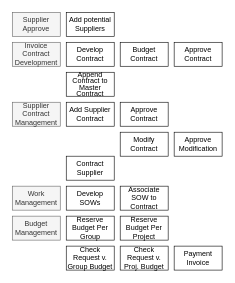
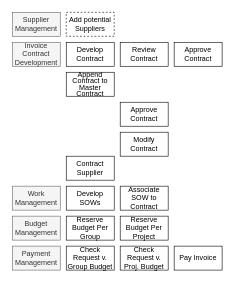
- <mxCell id="9" value="Supplier Approve" style="rounded=0;whiteSpace=wrap;html=1;fillColor=#f5f5f5;fontColor=#333333;strokeColor=#666666;" vertex="1" parent="1"><mxGeometry x="20" y="20" width="80" height="40" as="geometry" /></mxCell>
+ <mxCell id="9" value="Supplier Management" style="rounded=0;whiteSpace=wrap;html=1;fillColor=#f5f5f5;fontColor=#333333;strokeColor=#666666;" vertex="1" parent="1"><mxGeometry x="20" y="20" width="80" height="40" as="geometry" /></mxCell>
- <mxCell id="8" value="Add potential Suppliers" style="rounded=0;whiteSpace=wrap;html=1;" vertex="1" parent="1"><mxGeometry x="110" y="20" width="80" height="40" as="geometry" /></mxCell>
+ <mxCell id="8" value="Add potential Suppliers" style="rounded=0;whiteSpace=wrap;html=1;dashed=1;" vertex="1" parent="1"><mxGeometry x="110" y="20" width="80" height="40" as="geometry" /></mxCell>
- <mxCell id="17" value="Budget Contract" style="rounded=0;whiteSpace=wrap;html=1;" vertex="1" parent="1"><mxGeometry x="200" y="70" width="80" height="40" as="geometry" /></mxCell>
+ <mxCell id="17" value="Review Contract" style="rounded=0;whiteSpace=wrap;html=1;" vertex="1" parent="1"><mxGeometry x="200" y="70" width="80" height="40" as="geometry" /></mxCell>
- <mxCell id="10" value="Supplier Contract Management" style="rounded=0;whiteSpace=wrap;html=1;fillColor=#f5f5f5;fontColor=#333333;strokeColor=#666666;" vertex="1" parent="1"><mxGeometry x="20" y="170" width="80" height="40" as="geometry" /></mxCell>
- <mxCell id="11" value="Add Supplier Contract" style="rounded=0;whiteSpace=wrap;html=1;" vertex="1" parent="1"><mxGeometry x="110" y="170" width="80" height="40" as="geometry" /></mxCell>
- <mxCell id="14" value="Approve Modification" style="rounded=0;whiteSpace=wrap;html=1;" vertex="1" parent="1"><mxGeometry x="290" y="220" width="80" height="40" as="geometry" /></mxCell>
+ <mxCell id="23" value="Payment Management" style="rounded=0;whiteSpace=wrap;html=1;fillColor=#f5f5f5;fontColor=#333333;strokeColor=#666666;" vertex="1" parent="1"><mxGeometry x="20" y="410" width="80" height="40" as="geometry" /></mxCell>
- <mxCell id="5" value="Payment Invoice" style="rounded=0;whiteSpace=wrap;html=1;" vertex="1" parent="1"><mxGeometry x="290" y="410" width="80" height="40" as="geometry" /></mxCell>
+ <mxCell id="5" value="Pay Invoice" style="rounded=0;whiteSpace=wrap;html=1;" vertex="1" parent="1"><mxGeometry x="290" y="410" width="80" height="40" as="geometry" /></mxCell>
